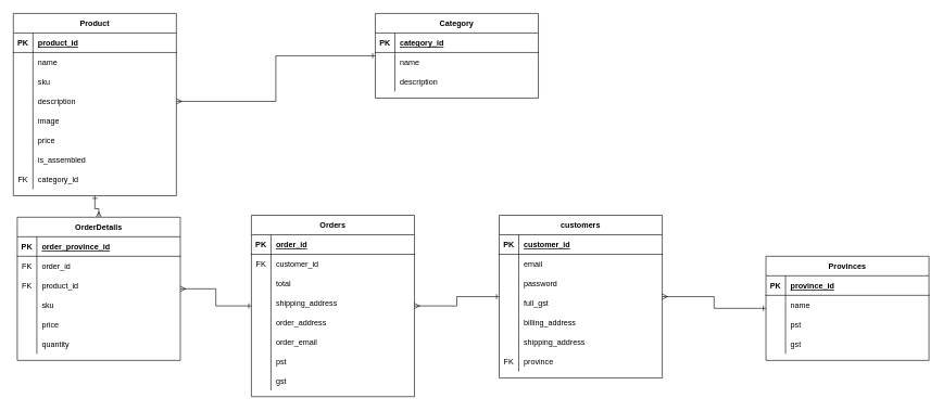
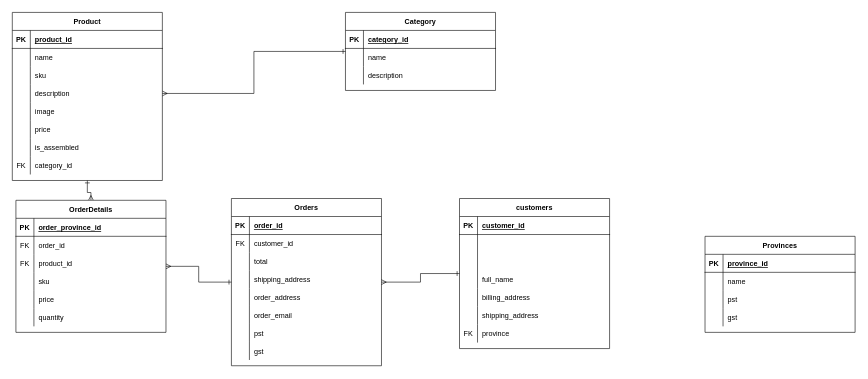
- <mxCell id="94" value="email" style="shape=partialRectangle;overflow=hidden;connectable=0;fillColor=none;top=0;left=0;bottom=0;right=0;align=left;spacingLeft=6;" parent="92" vertex="1"><mxGeometry x="30" width="220" height="30" as="geometry" /></mxCell>
- <mxCell id="97" value="password" style="shape=partialRectangle;overflow=hidden;connectable=0;fillColor=none;top=0;left=0;bottom=0;right=0;align=left;spacingLeft=6;" parent="95" vertex="1"><mxGeometry x="30" width="220" height="30" as="geometry" /></mxCell>
- <mxCell id="110" style="edgeStyle=orthogonalEdgeStyle;rounded=0;orthogonalLoop=1;jettySize=auto;html=1;endArrow=ERmany;endFill=0;startArrow=ERone;startFill=0;" parent="1" source="111" target="88" edge="1"><mxGeometry relative="1" as="geometry" /></mxCell>
- <mxCell id="100" value="full_gst" style="shape=partialRectangle;overflow=hidden;connectable=0;fillColor=none;top=0;left=0;bottom=0;right=0;align=left;spacingLeft=6;" parent="98" vertex="1"><mxGeometry x="30" width="220" height="30" as="geometry" /></mxCell>
+ <mxCell id="100" value="full_name" style="shape=partialRectangle;overflow=hidden;connectable=0;fillColor=none;top=0;left=0;bottom=0;right=0;align=left;spacingLeft=6;" parent="98" vertex="1"><mxGeometry x="30" width="220" height="30" as="geometry" /></mxCell>
